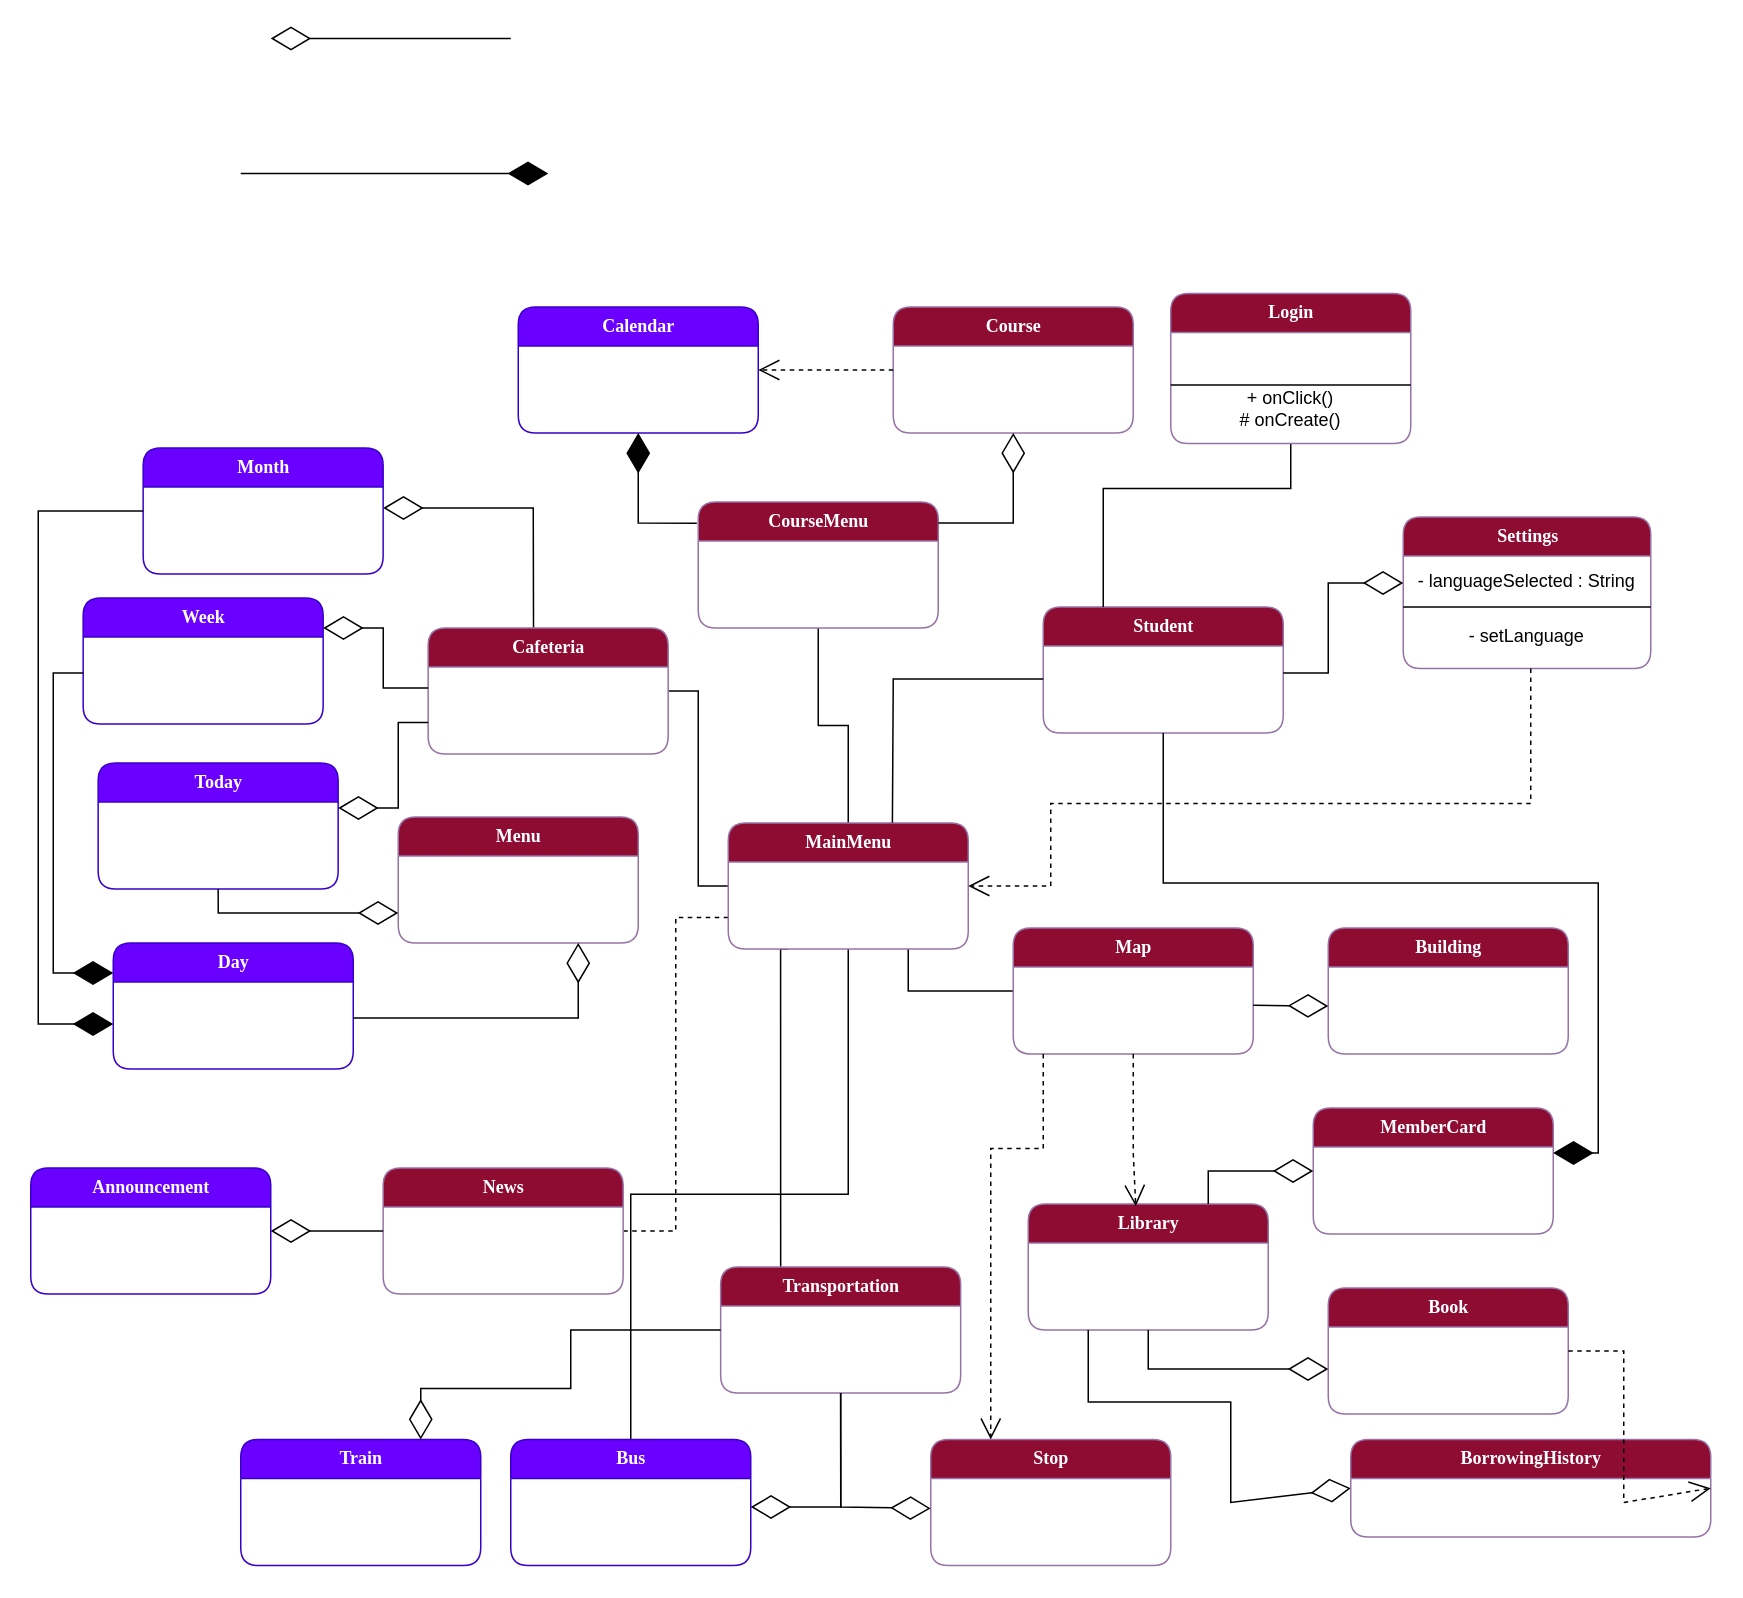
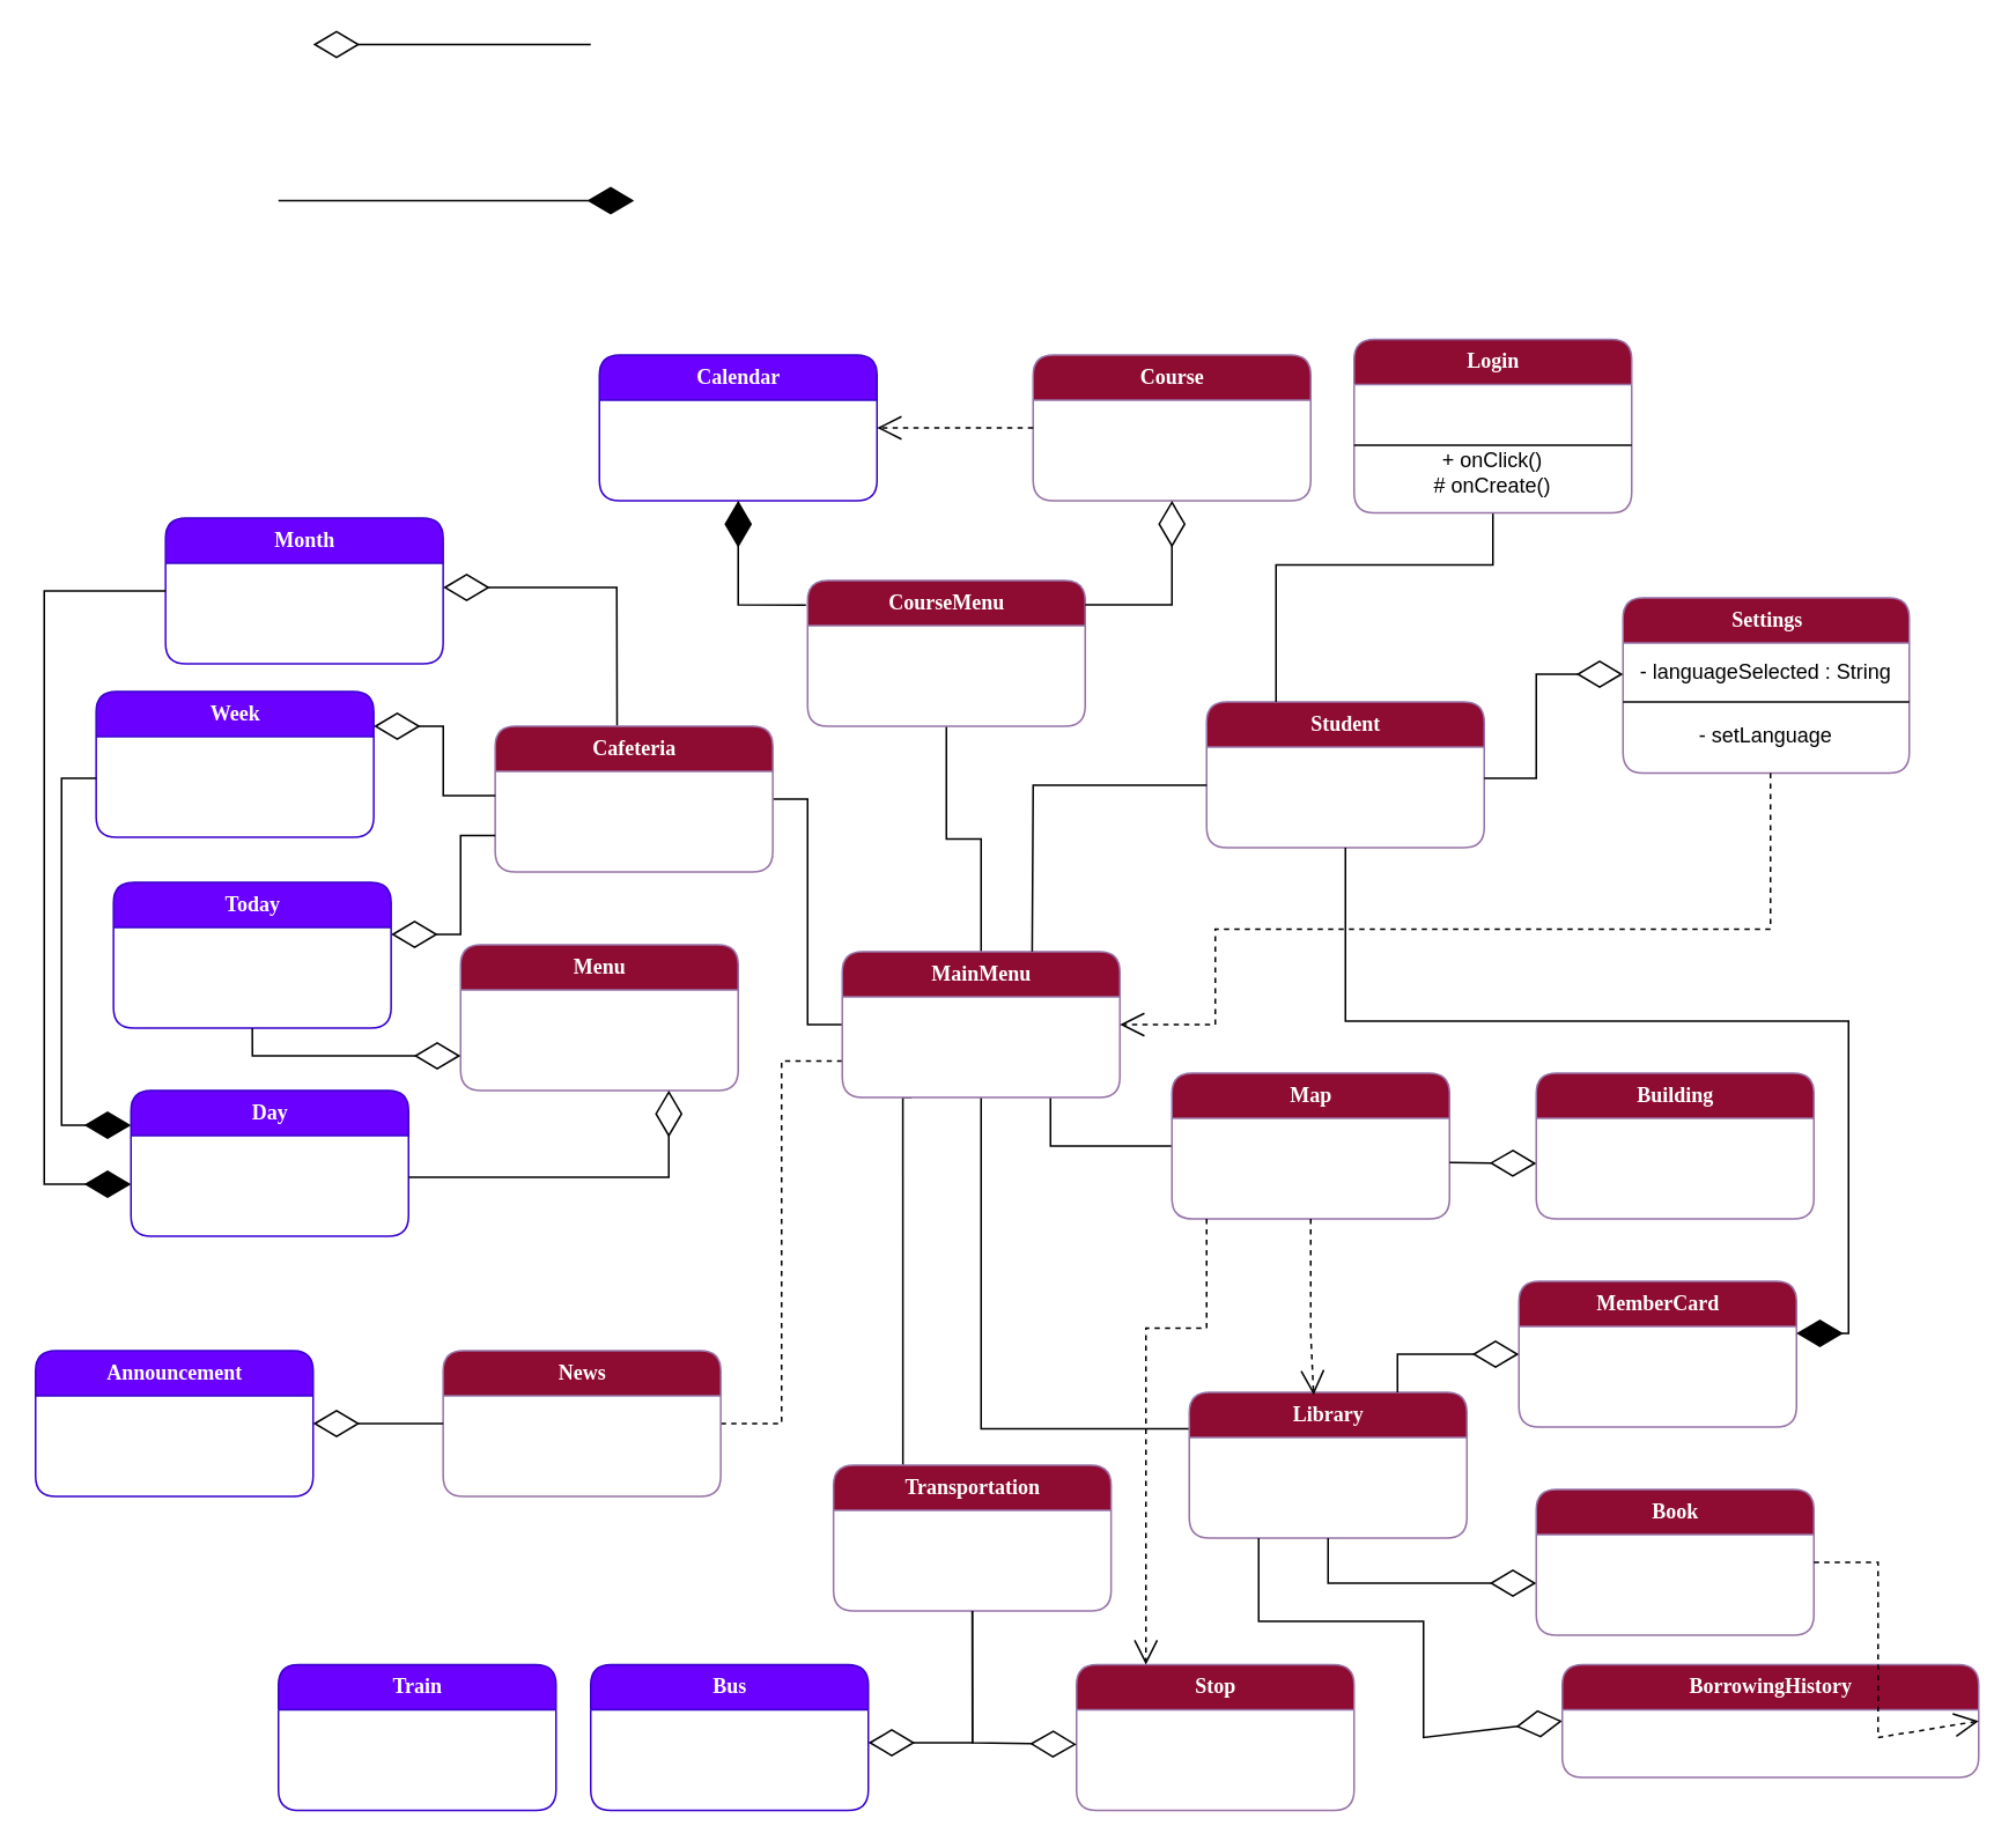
- <mxCell id="12" style="edgeStyle=orthogonalEdgeStyle;rounded=0;orthogonalLoop=1;jettySize=auto;html=1;exitX=0.5;exitY=1;exitDx=0;exitDy=0;endArrow=none;endFill=0;" parent="1" source="13" target="23" edge="1"><mxGeometry relative="1" as="geometry" /></mxCell>
+ <mxCell id="12" style="edgeStyle=orthogonalEdgeStyle;rounded=0;orthogonalLoop=1;jettySize=auto;html=1;exitX=0.5;exitY=1;exitDx=0;exitDy=0;entryX=0;entryY=0.25;entryDx=0;entryDy=0;endArrow=none;endFill=0;" parent="1" source="13" target="16" edge="1"><mxGeometry relative="1" as="geometry" /></mxCell>
- <mxCell id="58" value="" style="endArrow=diamondThin;endFill=0;endSize=24;html=1;rounded=0;exitX=0;exitY=0.5;exitDx=0;exitDy=0;entryX=0.75;entryY=0;entryDx=0;entryDy=0;" parent="1" source="15" target="24" edge="1"><mxGeometry width="160" relative="1" as="geometry"><mxPoint x="225" y="923" as="sourcePoint" /><mxPoint x="200" y="940" as="targetPoint" /><Array as="points"><mxPoint x="380" y="881" /><mxPoint x="380" y="920" /><mxPoint x="280" y="920" /></Array></mxGeometry></mxCell>
